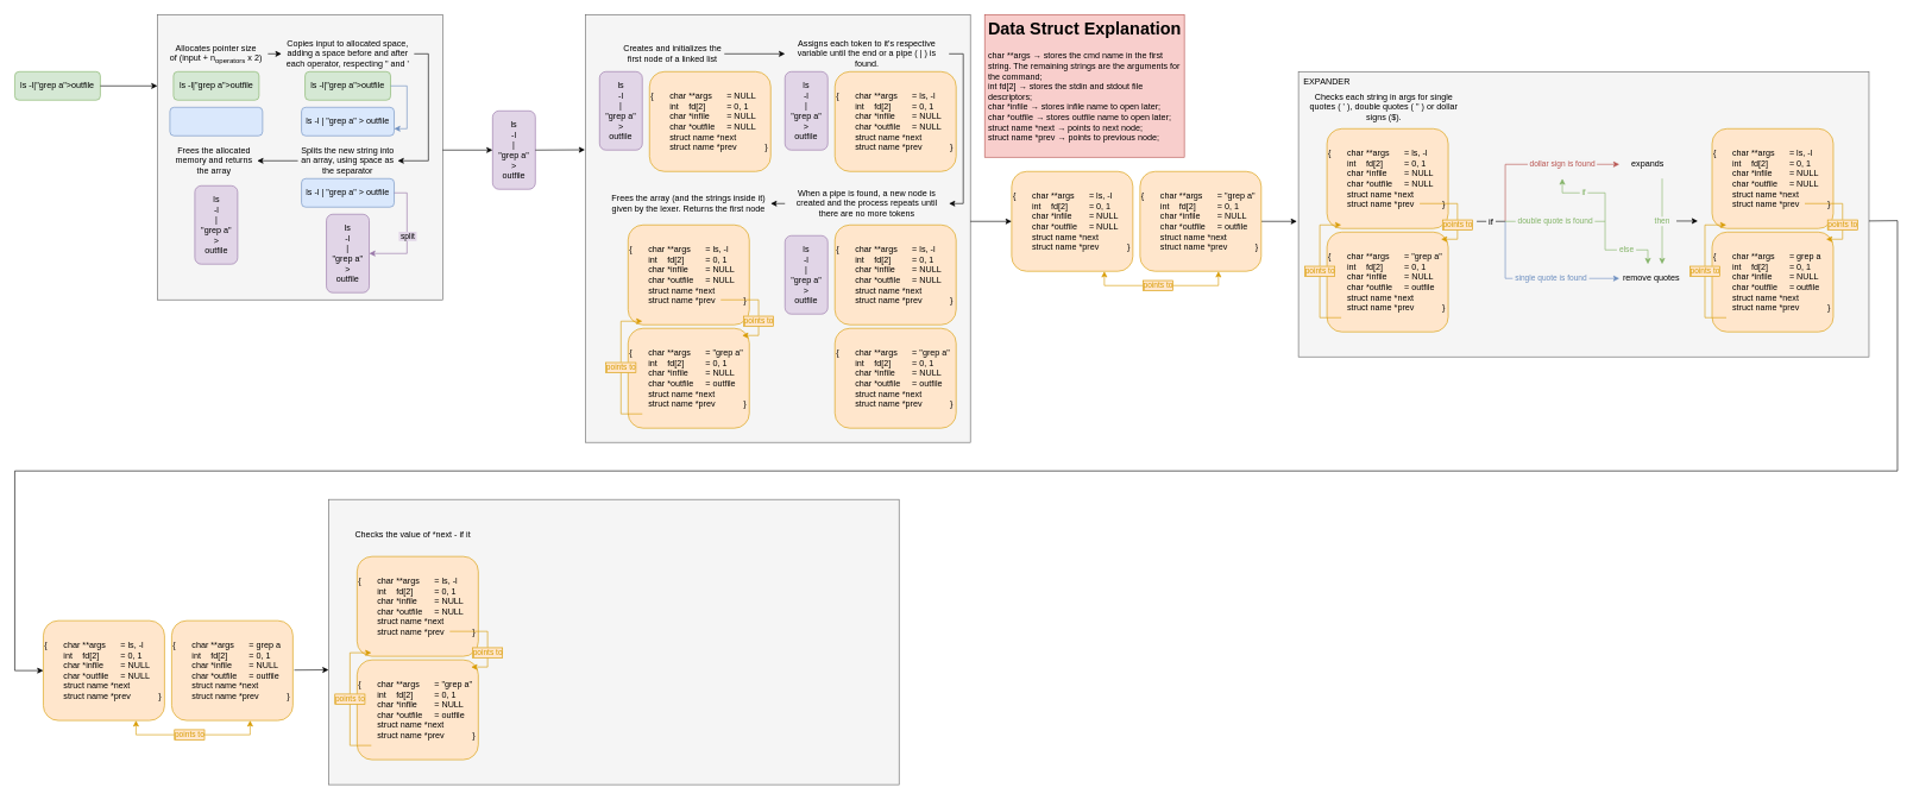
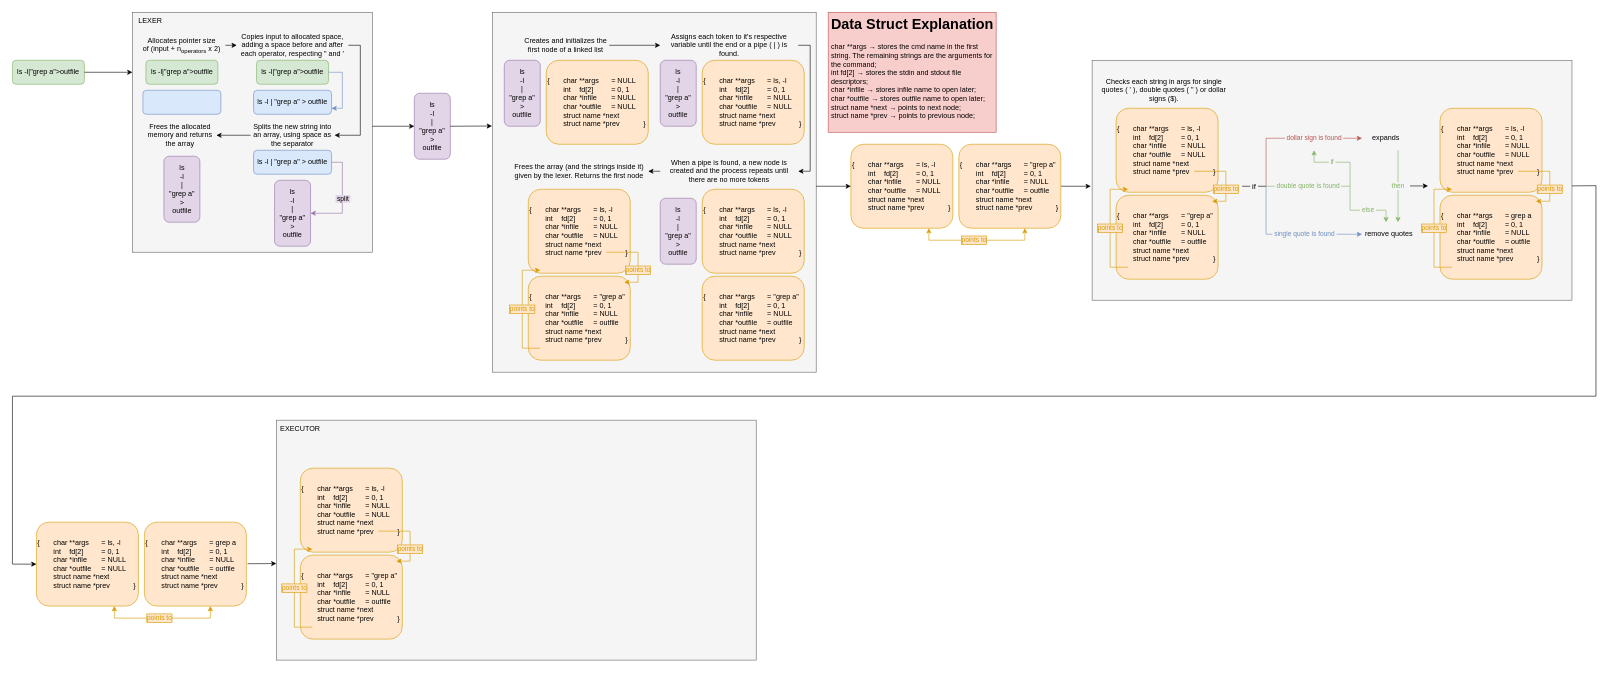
+ <mxCell id="6" value="LEXER" style="text;html=1;strokeColor=none;fillColor=none;align=center;verticalAlign=middle;whiteSpace=wrap;rounded=0;" parent="1" vertex="1"><mxGeometry x="220" y="20" width="60" height="30" as="geometry" /></mxCell>
- <mxCell id="52" value="EXPANDER" style="text;html=1;strokeColor=none;fillColor=none;align=center;verticalAlign=middle;whiteSpace=wrap;rounded=0;" vertex="1" parent="1"><mxGeometry x="1820" y="100" width="80" height="30" as="geometry" /></mxCell>
+ <mxCell id="78" value="EXECUTOR" style="text;html=1;strokeColor=none;fillColor=none;align=center;verticalAlign=middle;whiteSpace=wrap;rounded=0;" vertex="1" parent="1"><mxGeometry x="460" y="700" width="80" height="30" as="geometry" /></mxCell>
- <mxCell id="79" value="Checks the value of *next - if it&amp;nbsp;" style="text;html=1;strokeColor=none;fillColor=none;align=center;verticalAlign=middle;whiteSpace=wrap;rounded=0;" vertex="1" parent="1"><mxGeometry x="470" y="730" width="220" height="40" as="geometry" /></mxCell>
